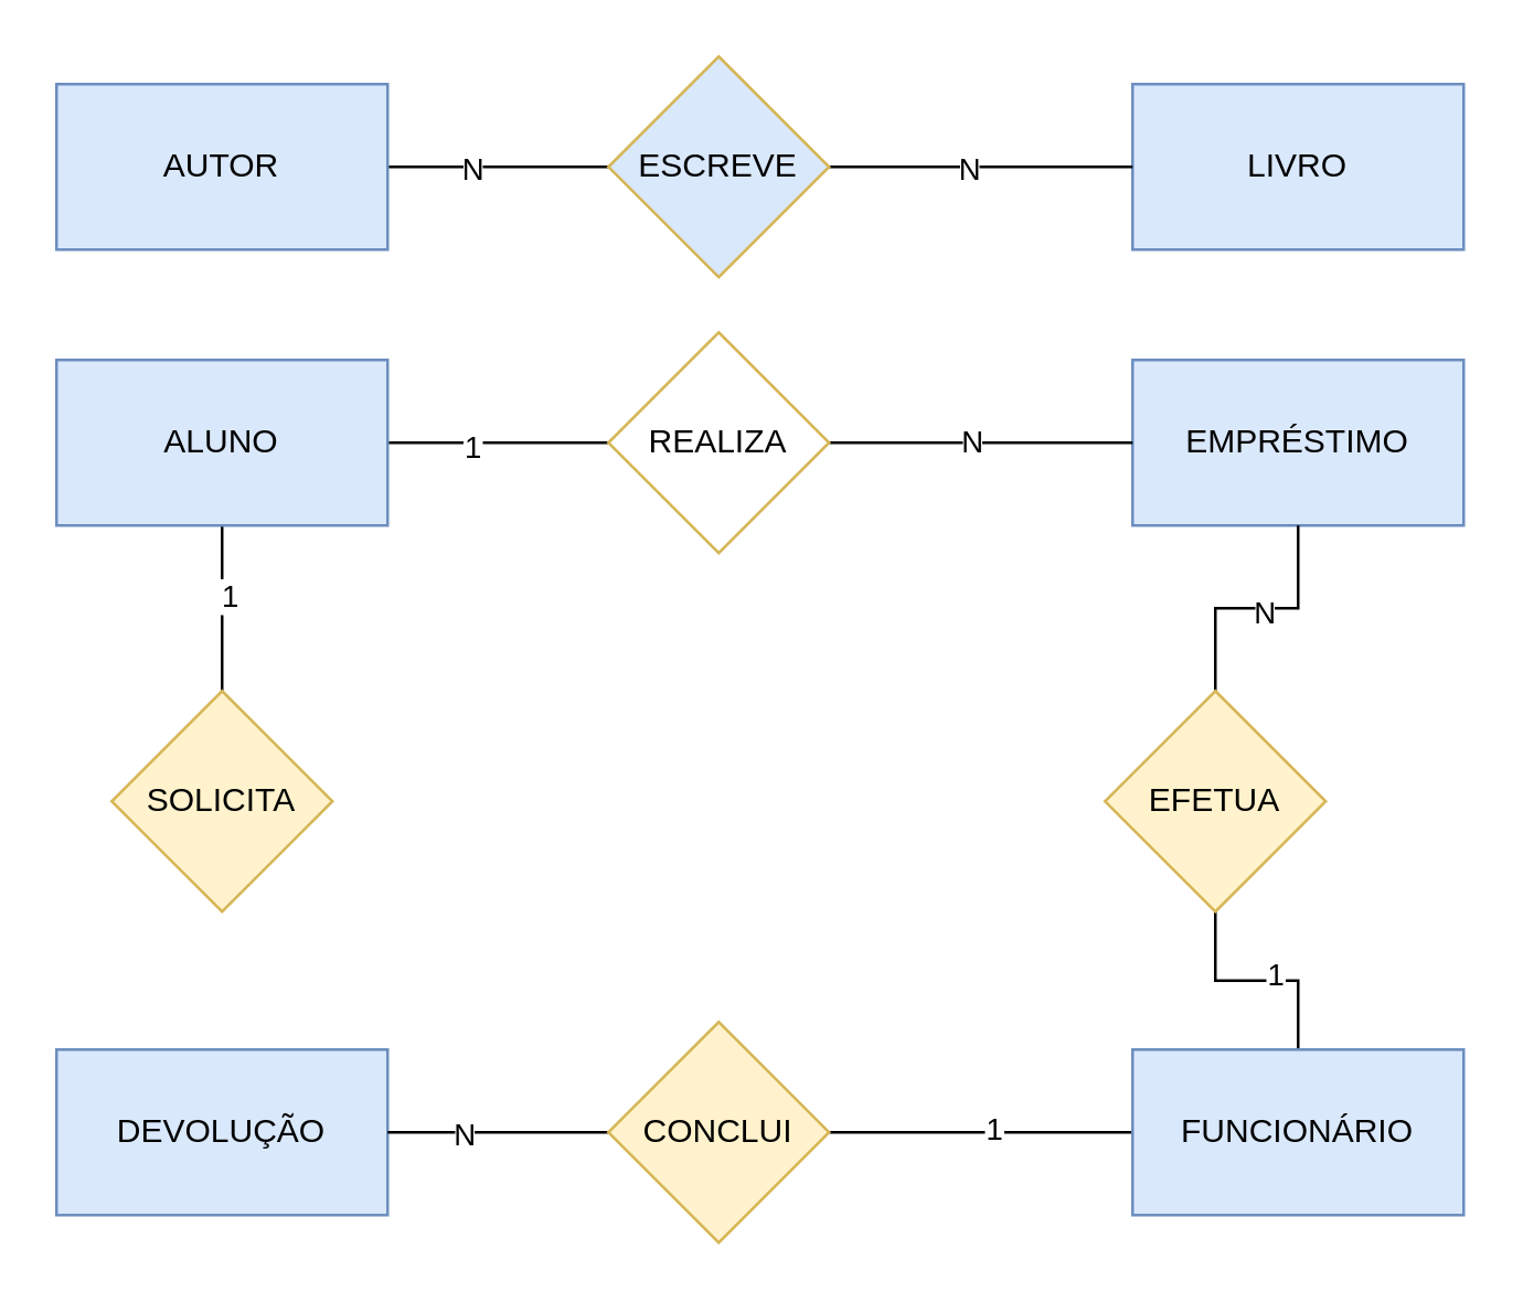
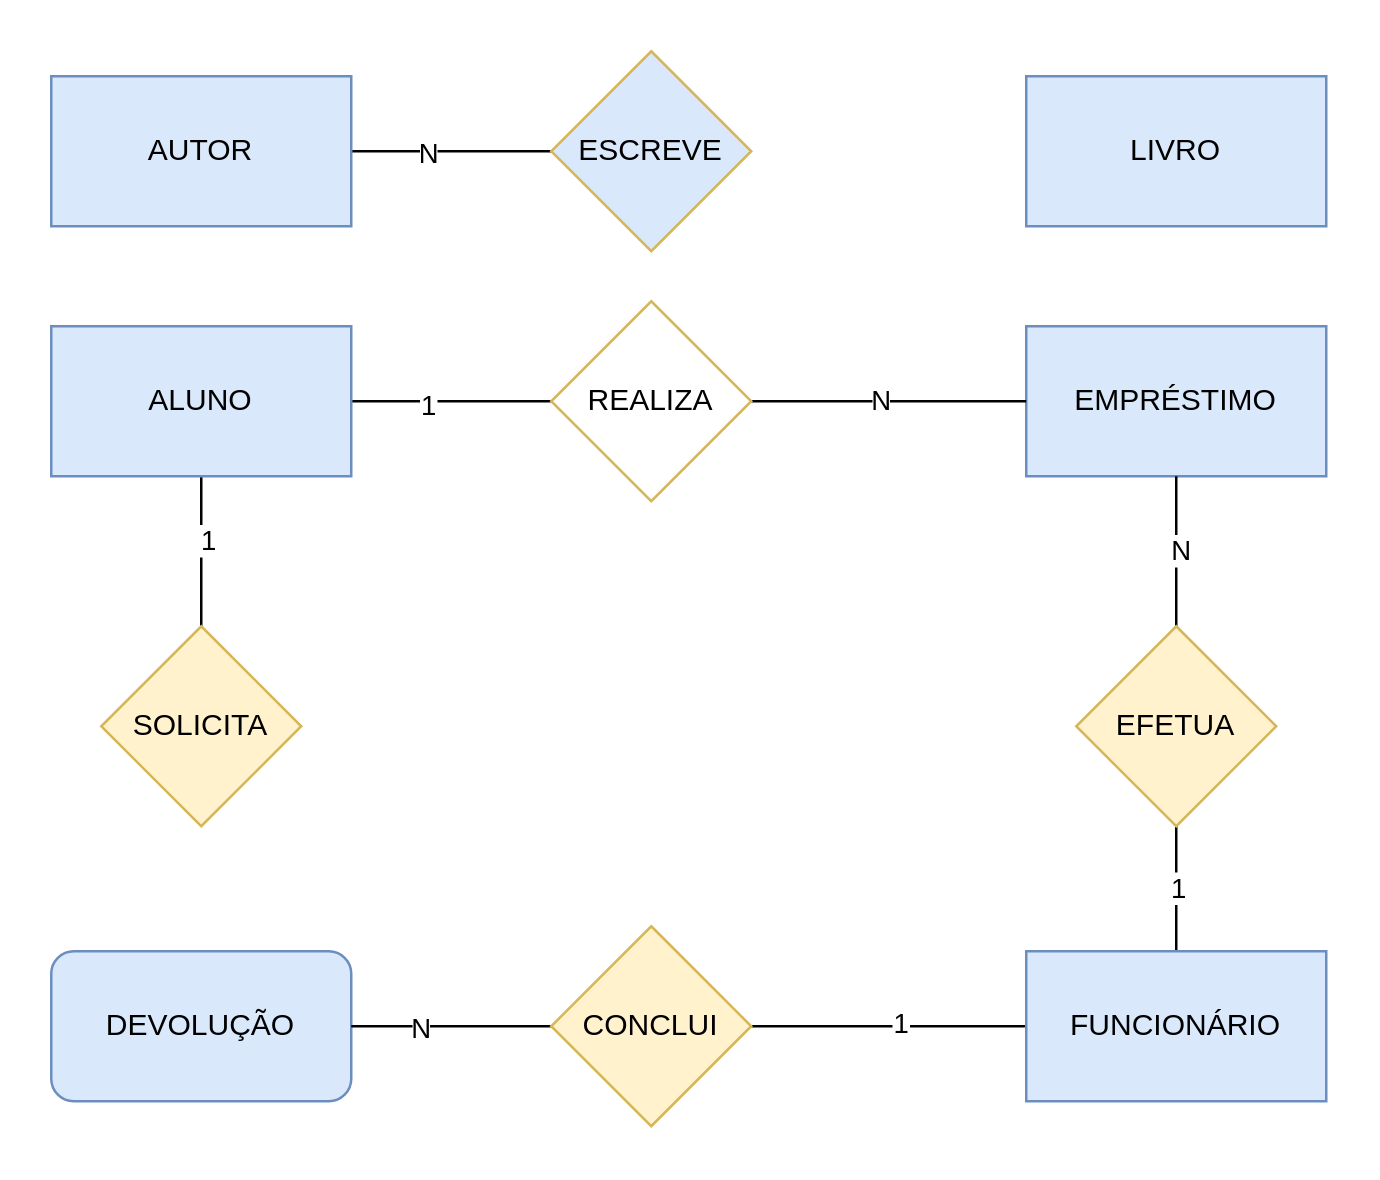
- <mxCell id="18" style="edgeStyle=orthogonalEdgeStyle;rounded=0;orthogonalLoop=1;jettySize=auto;html=1;endArrow=none;endFill=0;" edge="1" parent="1" source="20" target="5"><mxGeometry relative="1" as="geometry" /></mxCell>
- <mxCell id="19" value="N" style="edgeLabel;html=1;align=center;verticalAlign=middle;resizable=0;points=[];" vertex="1" connectable="0" parent="18"><mxGeometry x="0.192" y="1" relative="1" as="geometry"><mxPoint x="-16" y="1" as="offset" /></mxGeometry></mxCell>
- <mxCell id="26" value="&lt;font color=&quot;#000000&quot;&gt;EFETUA&lt;/font&gt;" style="rhombus;whiteSpace=wrap;html=1;fillColor=#fff2cc;strokeColor=#d6b656;" vertex="1" parent="1"><mxGeometry x="400" y="250" width="80" height="80" as="geometry" /></mxCell>
+ <mxCell id="26" value="&lt;font color=&quot;#000000&quot;&gt;EFETUA&lt;/font&gt;" style="rhombus;whiteSpace=wrap;html=1;fillColor=#fff2cc;strokeColor=#d6b656;" vertex="1" parent="1"><mxGeometry x="430" y="250" width="80" height="80" as="geometry" /></mxCell>
- <mxCell id="17" value="&lt;font color=&quot;#000000&quot;&gt;DEVOLUÇÃO&lt;/font&gt;" style="rounded=0;whiteSpace=wrap;html=1;fillColor=#dae8fc;strokeColor=#6c8ebf;" vertex="1" parent="1"><mxGeometry x="20" y="380" width="120" height="60" as="geometry" /></mxCell>
+ <mxCell id="17" value="&lt;font color=&quot;#000000&quot;&gt;DEVOLUÇÃO&lt;/font&gt;" style="whiteSpace=wrap;html=1;fillColor=#dae8fc;strokeColor=#6c8ebf;rounded=1;" vertex="1" parent="1"><mxGeometry x="20" y="380" width="120" height="60" as="geometry" /></mxCell>
